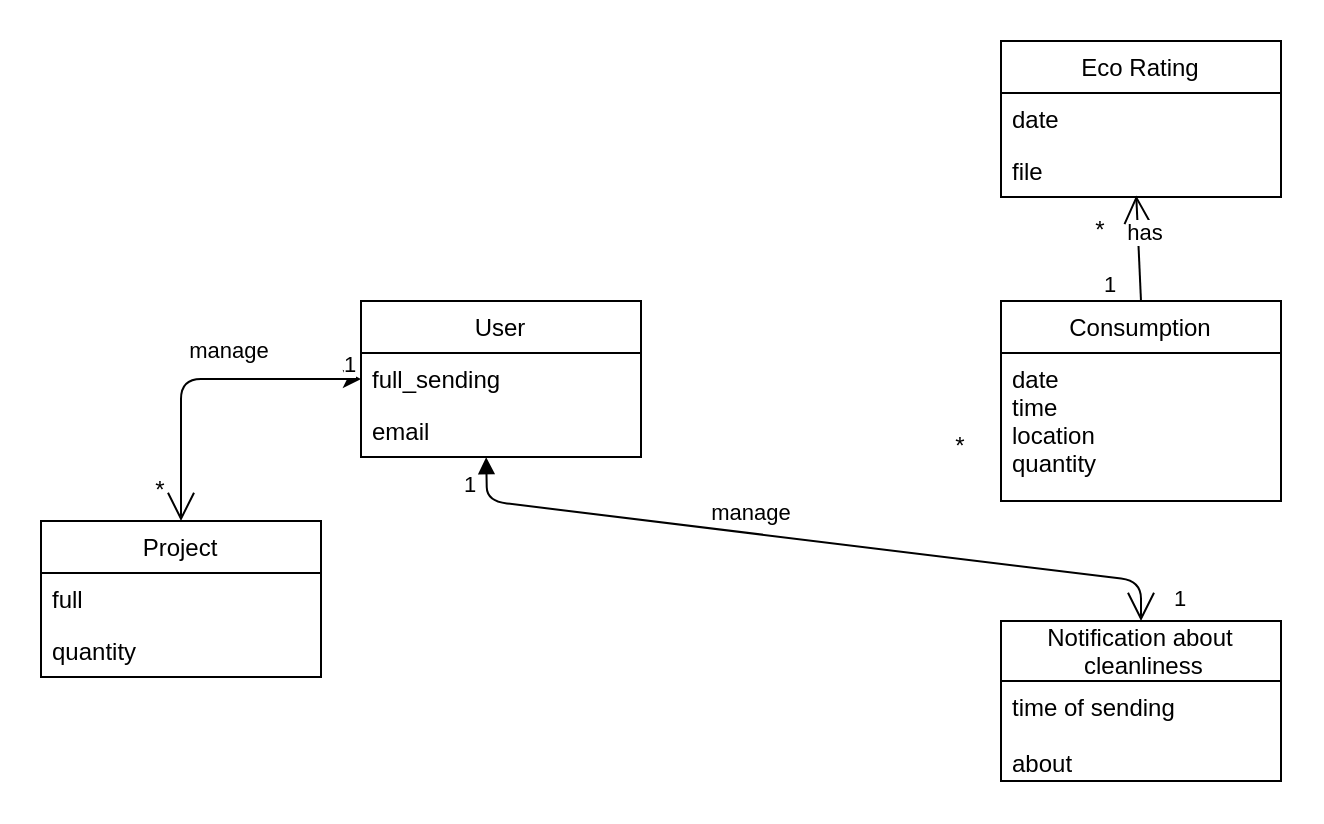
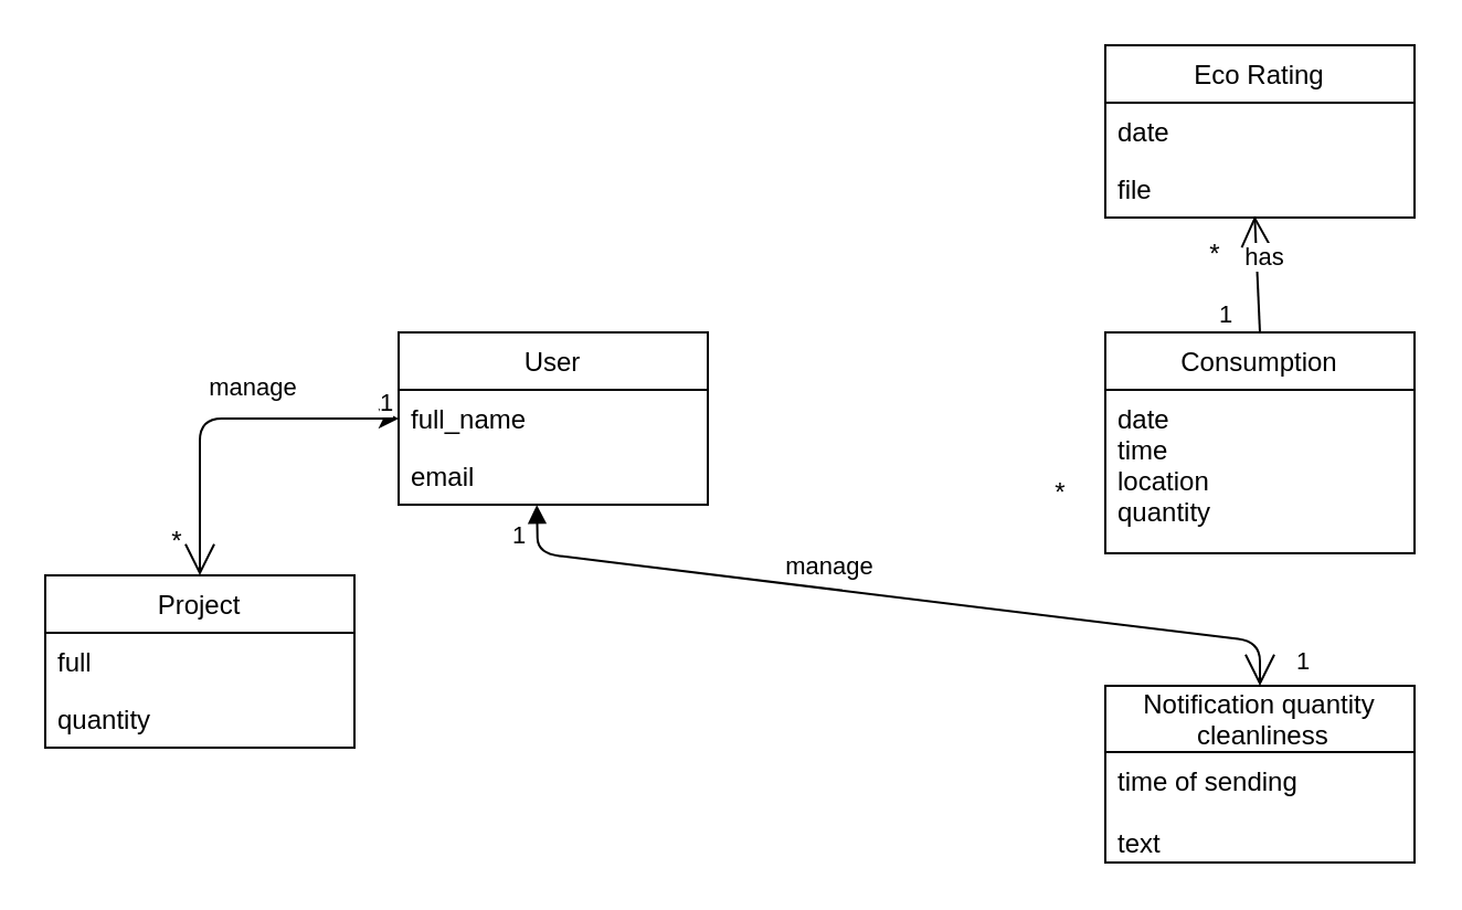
- <mxCell id="3" value="full_sending" style="text;strokeColor=none;fillColor=none;align=left;verticalAlign=top;spacingLeft=4;spacingRight=4;overflow=hidden;rotatable=0;points=[[0,0.5],[1,0.5]];portConstraint=eastwest;" parent="2" vertex="1"><mxGeometry y="26" width="140" height="26" as="geometry" /></mxCell>
+ <mxCell id="3" value="full_name" style="text;strokeColor=none;fillColor=none;align=left;verticalAlign=top;spacingLeft=4;spacingRight=4;overflow=hidden;rotatable=0;points=[[0,0.5],[1,0.5]];portConstraint=eastwest;" parent="2" vertex="1"><mxGeometry y="26" width="140" height="26" as="geometry" /></mxCell>
- <mxCell id="7" value="Notification about&#10; cleanliness" style="swimlane;fontStyle=0;childLayout=stackLayout;horizontal=1;startSize=30;fillColor=none;horizontalStack=0;resizeParent=1;resizeParentMax=0;resizeLast=0;collapsible=1;marginBottom=0;" parent="1" vertex="1"><mxGeometry x="500" y="310" width="140" height="80" as="geometry"><mxRectangle x="520" y="-760" width="130" height="40" as="alternateBounds" /></mxGeometry></mxCell>
+ <mxCell id="7" value="Notification quantity&#10; cleanliness" style="swimlane;fontStyle=0;childLayout=stackLayout;horizontal=1;startSize=30;fillColor=none;horizontalStack=0;resizeParent=1;resizeParentMax=0;resizeLast=0;collapsible=1;marginBottom=0;" parent="1" vertex="1"><mxGeometry x="500" y="310" width="140" height="80" as="geometry"><mxRectangle x="520" y="-760" width="130" height="40" as="alternateBounds" /></mxGeometry></mxCell>
- <mxCell id="8" value="time of sending&#10; &#10;about " style="text;strokeColor=none;fillColor=none;align=left;verticalAlign=top;spacingLeft=4;spacingRight=4;overflow=hidden;rotatable=0;points=[[0,0.5],[1,0.5]];portConstraint=eastwest;" parent="7" vertex="1"><mxGeometry y="30" width="140" height="50" as="geometry" /></mxCell>
+ <mxCell id="8" value="time of sending&#10; &#10;text " style="text;strokeColor=none;fillColor=none;align=left;verticalAlign=top;spacingLeft=4;spacingRight=4;overflow=hidden;rotatable=0;points=[[0,0.5],[1,0.5]];portConstraint=eastwest;" parent="7" vertex="1"><mxGeometry y="30" width="140" height="50" as="geometry" /></mxCell>
